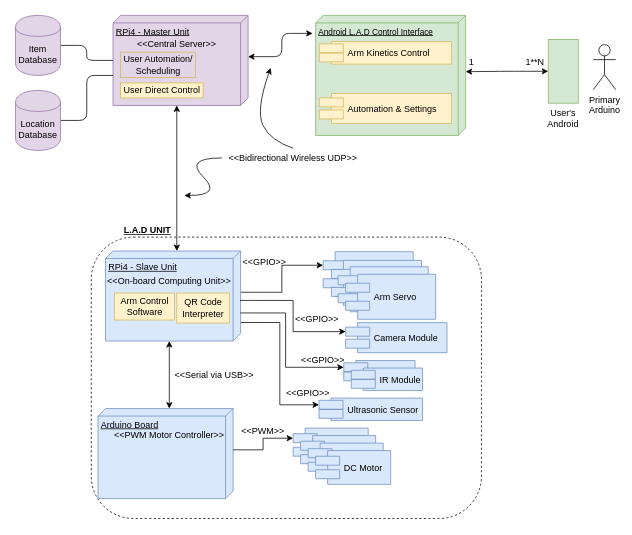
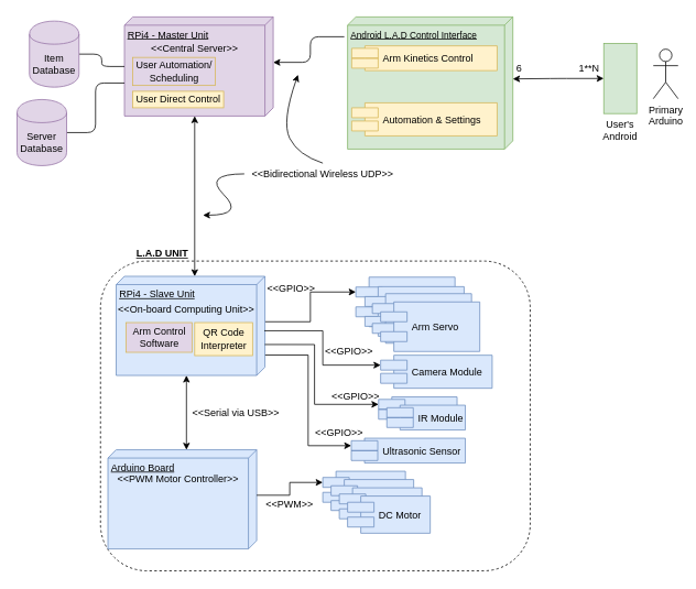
- <mxCell id="4" style="edgeStyle=orthogonalEdgeStyle;rounded=1;orthogonalLoop=1;jettySize=auto;html=1;exitX=0;exitY=0;exitDx=55;exitDy=0;exitPerimeter=0;entryX=0.15;entryY=1.02;entryDx=0;entryDy=0;entryPerimeter=0;startArrow=classic;startFill=1;endArrow=classic;endFill=1;" parent="1" source="5" target="20" edge="1"><mxGeometry relative="1" as="geometry" /></mxCell>
+ <mxCell id="4" style="edgeStyle=orthogonalEdgeStyle;rounded=1;orthogonalLoop=1;jettySize=auto;html=1;exitX=0;exitY=0;exitDx=55;exitDy=0;exitPerimeter=0;entryX=0.15;entryY=1.02;entryDx=0;entryDy=0;entryPerimeter=0;startArrow=classic;startFill=1;endArrow=none;endFill=1;" parent="1" source="5" target="20" edge="1"><mxGeometry relative="1" as="geometry" /></mxCell>
- <mxCell id="13" value="Item Database" style="shape=cylinder;whiteSpace=wrap;html=1;boundedLbl=1;backgroundOutline=1;fillColor=#e1d5e7;strokeColor=#9673a6;" parent="1" vertex="1"><mxGeometry x="20" y="20" width="60" height="80" as="geometry" /></mxCell>
+ <mxCell id="13" value="Item Database" style="shape=cylinder;whiteSpace=wrap;html=1;boundedLbl=1;backgroundOutline=1;fillColor=#e1d5e7;strokeColor=#9673a6;" parent="1" vertex="1"><mxGeometry x="35" y="25" width="60" height="80" as="geometry" /></mxCell>
- <mxCell id="23" value="1" style="text;html=1;strokeColor=none;fillColor=none;align=center;verticalAlign=middle;whiteSpace=wrap;rounded=0;" parent="1" vertex="1"><mxGeometry x="623" y="73" width="10" height="20" as="geometry" /></mxCell>
+ <mxCell id="23" value="6" style="text;html=1;strokeColor=none;fillColor=none;align=center;verticalAlign=middle;whiteSpace=wrap;rounded=0;" parent="1" vertex="1"><mxGeometry x="623" y="73" width="10" height="20" as="geometry" /></mxCell>
- <mxCell id="15" value="Location Database" style="shape=cylinder;whiteSpace=wrap;html=1;boundedLbl=1;backgroundOutline=1;fillColor=#e1d5e7;strokeColor=#9673a6;" parent="1" vertex="1"><mxGeometry x="20" y="120" width="60" height="80" as="geometry" /></mxCell>
+ <mxCell id="15" value="Server Database" style="shape=cylinder;whiteSpace=wrap;html=1;boundedLbl=1;backgroundOutline=1;fillColor=#e1d5e7;strokeColor=#9673a6;" parent="1" vertex="1"><mxGeometry x="20" y="120" width="60" height="80" as="geometry" /></mxCell>
- <mxCell id="43" value="Arm Control&lt;br&gt;Software" style="html=1;fillColor=#fff2cc;strokeColor=#d6b656;" vertex="1" parent="1"><mxGeometry x="152" y="390" width="80" height="36" as="geometry" /></mxCell>
+ <mxCell id="43" value="Arm Control&lt;br&gt;Software" style="html=1;fillColor=#e1d5e7;strokeColor=#d6b656;" vertex="1" parent="1"><mxGeometry x="152" y="390" width="80" height="36" as="geometry" /></mxCell>
- <mxCell id="35" value="&amp;lt;&amp;lt;PWM&amp;gt;&amp;gt;" style="text;html=1;strokeColor=none;fillColor=none;align=center;verticalAlign=middle;whiteSpace=wrap;rounded=0;" parent="1" vertex="1"><mxGeometry x="320" y="565" width="60" height="20" as="geometry" /></mxCell>
+ <mxCell id="35" value="&amp;lt;&amp;lt;PWM&amp;gt;&amp;gt;" style="text;html=1;strokeColor=none;fillColor=none;align=center;verticalAlign=middle;whiteSpace=wrap;rounded=0;" parent="1" vertex="1"><mxGeometry x="320" y="600" width="60" height="20" as="geometry" /></mxCell>
- <mxCell id="18" value="&amp;lt;&amp;lt;PWM Motor Controller&amp;gt;&amp;gt;" style="text;html=1;strokeColor=none;fillColor=none;align=center;verticalAlign=middle;whiteSpace=wrap;rounded=0;" parent="1" vertex="1"><mxGeometry x="145" y="570" width="160" height="20" as="geometry" /></mxCell>
+ <mxCell id="18" value="&amp;lt;&amp;lt;PWM Motor Controller&amp;gt;&amp;gt;" style="text;html=1;strokeColor=none;fillColor=none;align=center;verticalAlign=middle;whiteSpace=wrap;rounded=0;" parent="1" vertex="1"><mxGeometry x="135" y="570" width="160" height="20" as="geometry" /></mxCell>
